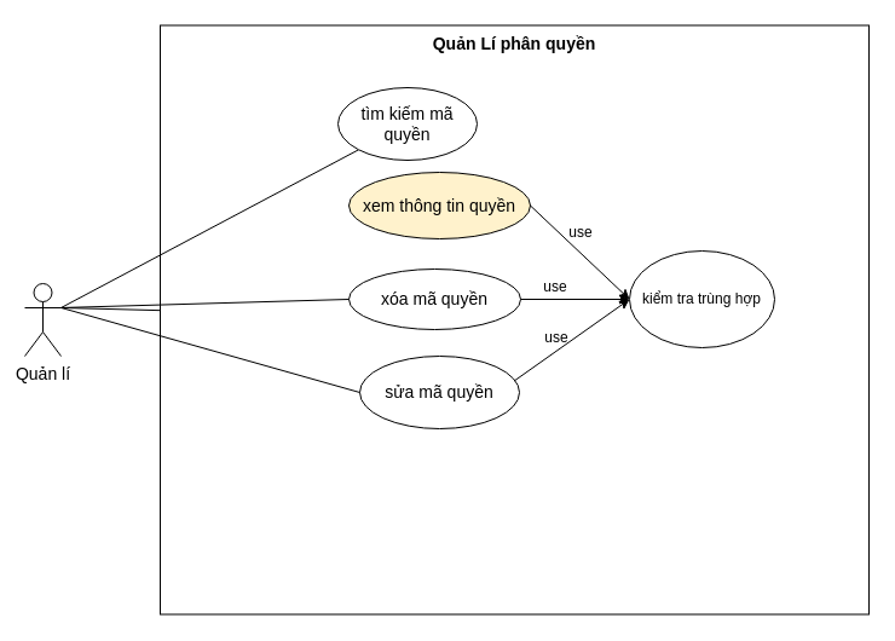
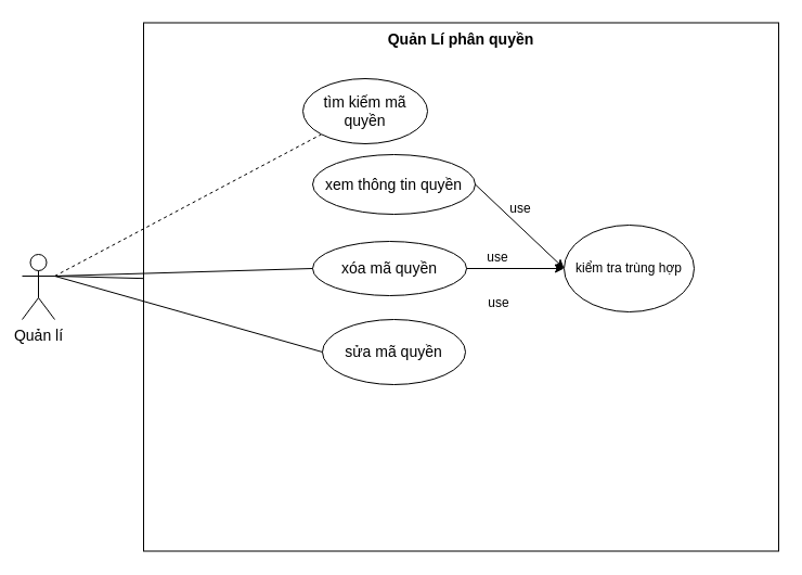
- <mxCell id="5" value="xem thông tin quyền" style="ellipse;whiteSpace=wrap;html=1;fontSize=14;fillColor=#fff2cc;" parent="1" vertex="1"><mxGeometry x="288" y="142" width="150" height="55" as="geometry" /></mxCell>
+ <mxCell id="5" value="xem thông tin quyền" style="ellipse;whiteSpace=wrap;html=1;fontSize=14;" parent="1" vertex="1"><mxGeometry x="288" y="142" width="150" height="55" as="geometry" /></mxCell>
- <mxCell id="4" value="" style="endArrow=none;html=1;rounded=0;fontSize=14;exitX=1;exitY=0.333;exitDx=0;exitDy=0;exitPerimeter=0;entryX=0;entryY=1;entryDx=0;entryDy=0;" parent="1" source="3" target="8" edge="1"><mxGeometry width="50" height="50" relative="1" as="geometry"><mxPoint x="558" y="391" as="sourcePoint" /><mxPoint x="200" y="264" as="targetPoint" /></mxGeometry></mxCell>
+ <mxCell id="4" value="" style="endArrow=none;html=1;rounded=0;fontSize=14;exitX=1;exitY=0.333;exitDx=0;exitDy=0;exitPerimeter=0;entryX=0;entryY=1;entryDx=0;entryDy=0;dashed=1;" parent="1" source="3" target="8" edge="1"><mxGeometry width="50" height="50" relative="1" as="geometry"><mxPoint x="558" y="391" as="sourcePoint" /><mxPoint x="200" y="264" as="targetPoint" /></mxGeometry></mxCell>
- <mxCell id="15" value="" style="endArrow=classic;html=1;rounded=0;entryX=0;entryY=0.5;entryDx=0;entryDy=0;exitX=0.968;exitY=0.34;exitDx=0;exitDy=0;exitPerimeter=0;" parent="1" source="6" target="12" edge="1"><mxGeometry width="50" height="50" relative="1" as="geometry"><mxPoint x="270" y="352" as="sourcePoint" /><mxPoint x="320" y="302" as="targetPoint" /></mxGeometry></mxCell>
